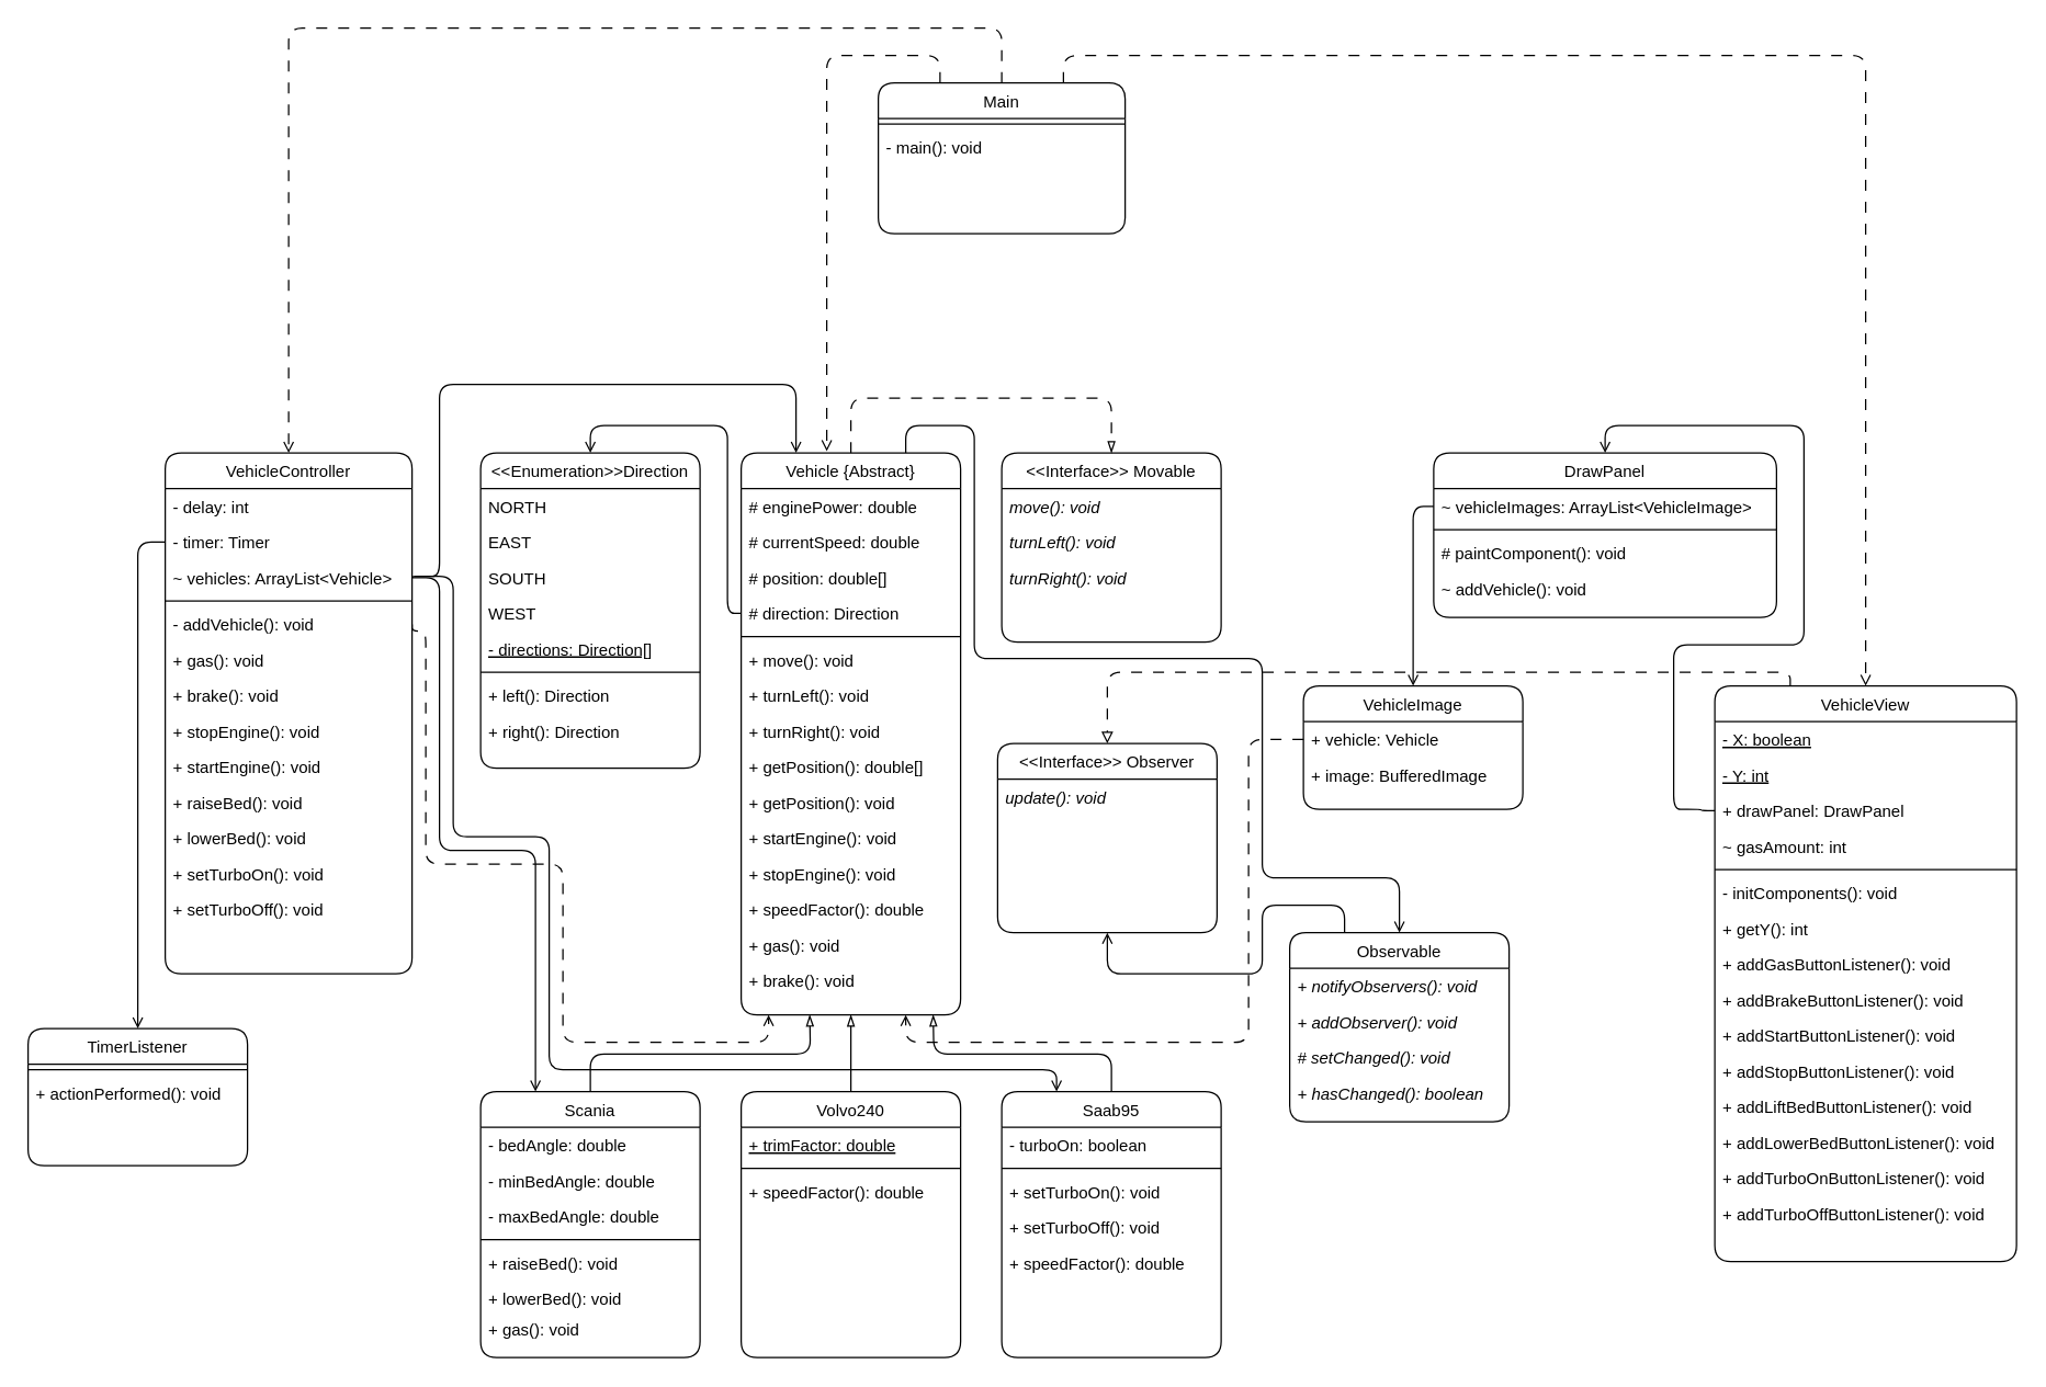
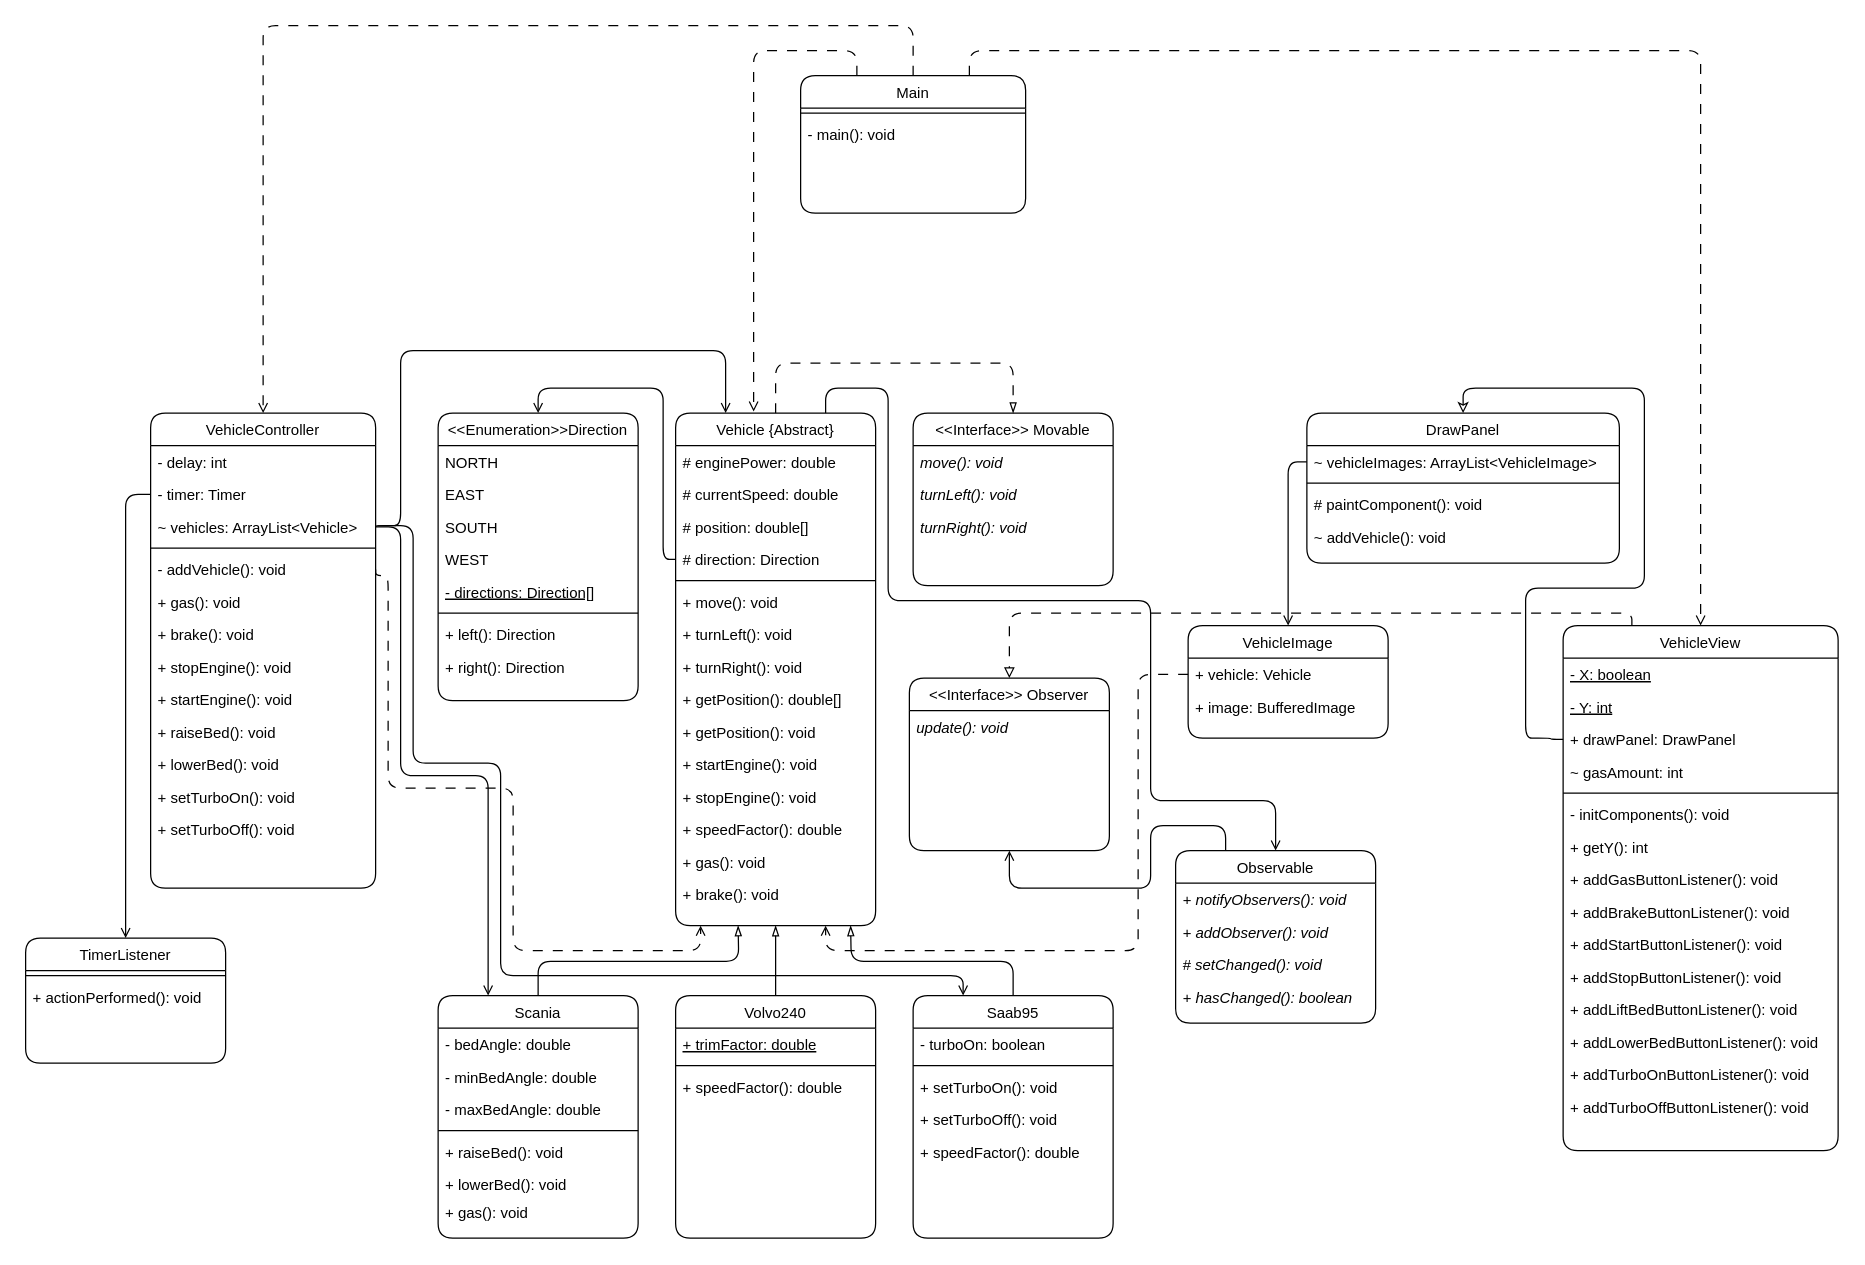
- <mxCell id="99" style="edgeStyle=orthogonalEdgeStyle;rounded=1;orthogonalLoop=1;jettySize=auto;html=1;exitX=0;exitY=0.5;exitDx=0;exitDy=0;entryX=0.5;entryY=0;entryDx=0;entryDy=0;endArrow=open;endFill=0;" parent="1" source="27" target="40" edge="1"><mxGeometry relative="1" as="geometry"><Array as="points"><mxPoint x="1240" y="591" /><mxPoint x="1220" y="590" /><mxPoint x="1220" y="470" /><mxPoint x="1315" y="470" /><mxPoint x="1315" y="310" /><mxPoint x="1170" y="310" /></Array></mxGeometry></mxCell>
+ <mxCell id="99" style="edgeStyle=orthogonalEdgeStyle;rounded=1;orthogonalLoop=1;jettySize=auto;html=1;exitX=0;exitY=0.5;exitDx=0;exitDy=0;entryX=0.5;entryY=0;entryDx=0;entryDy=0;endArrow=classic;endFill=0;" parent="1" source="27" target="40" edge="1"><mxGeometry relative="1" as="geometry"><Array as="points"><mxPoint x="1240" y="591" /><mxPoint x="1220" y="590" /><mxPoint x="1220" y="470" /><mxPoint x="1315" y="470" /><mxPoint x="1315" y="310" /><mxPoint x="1170" y="310" /></Array></mxGeometry></mxCell>
